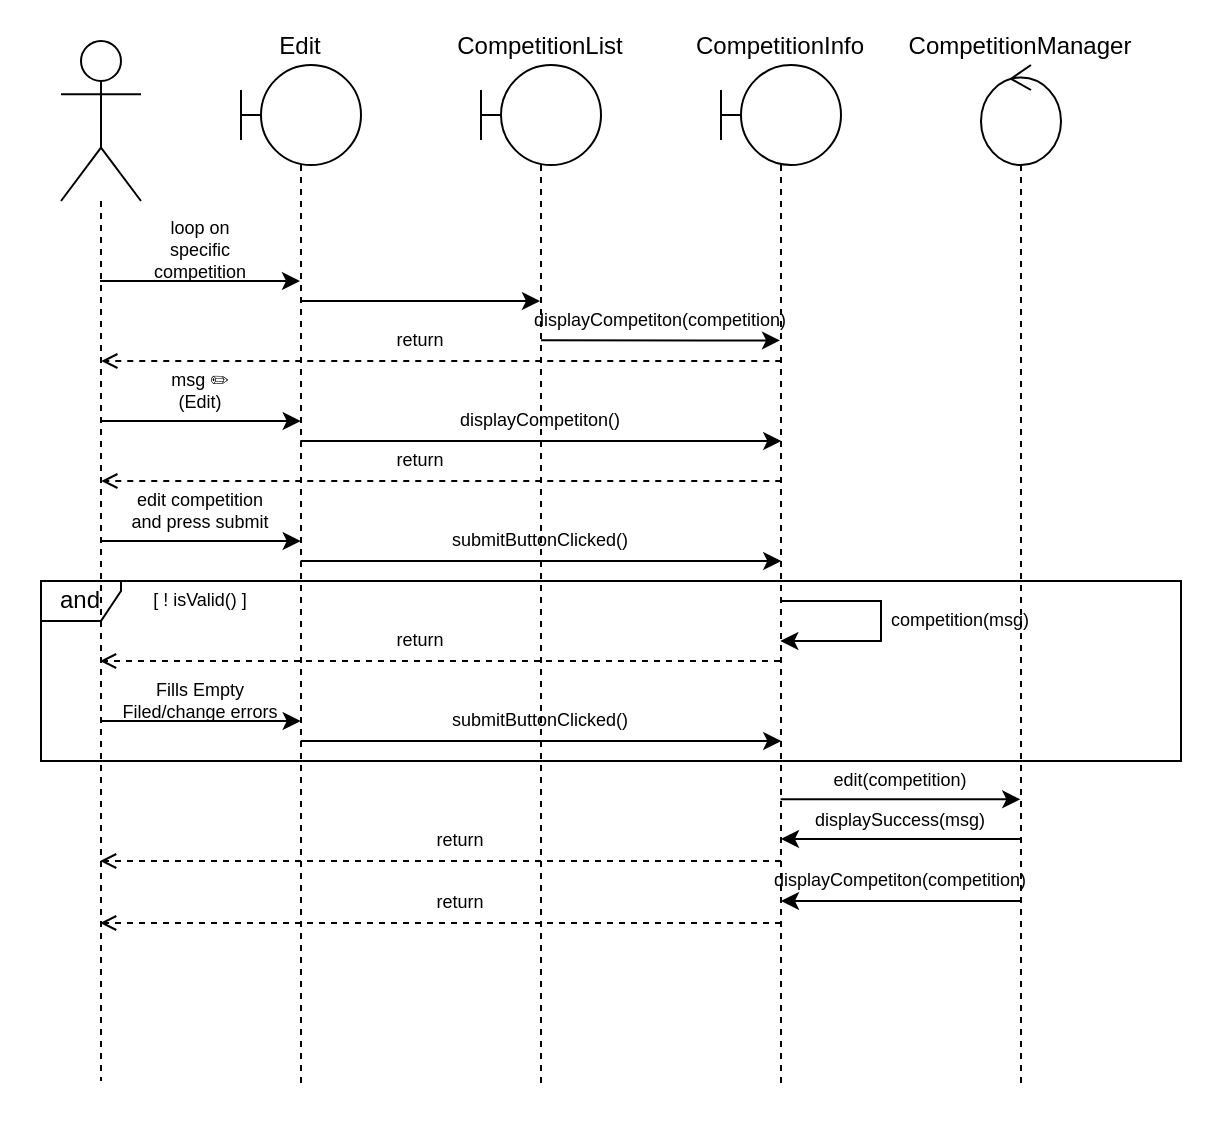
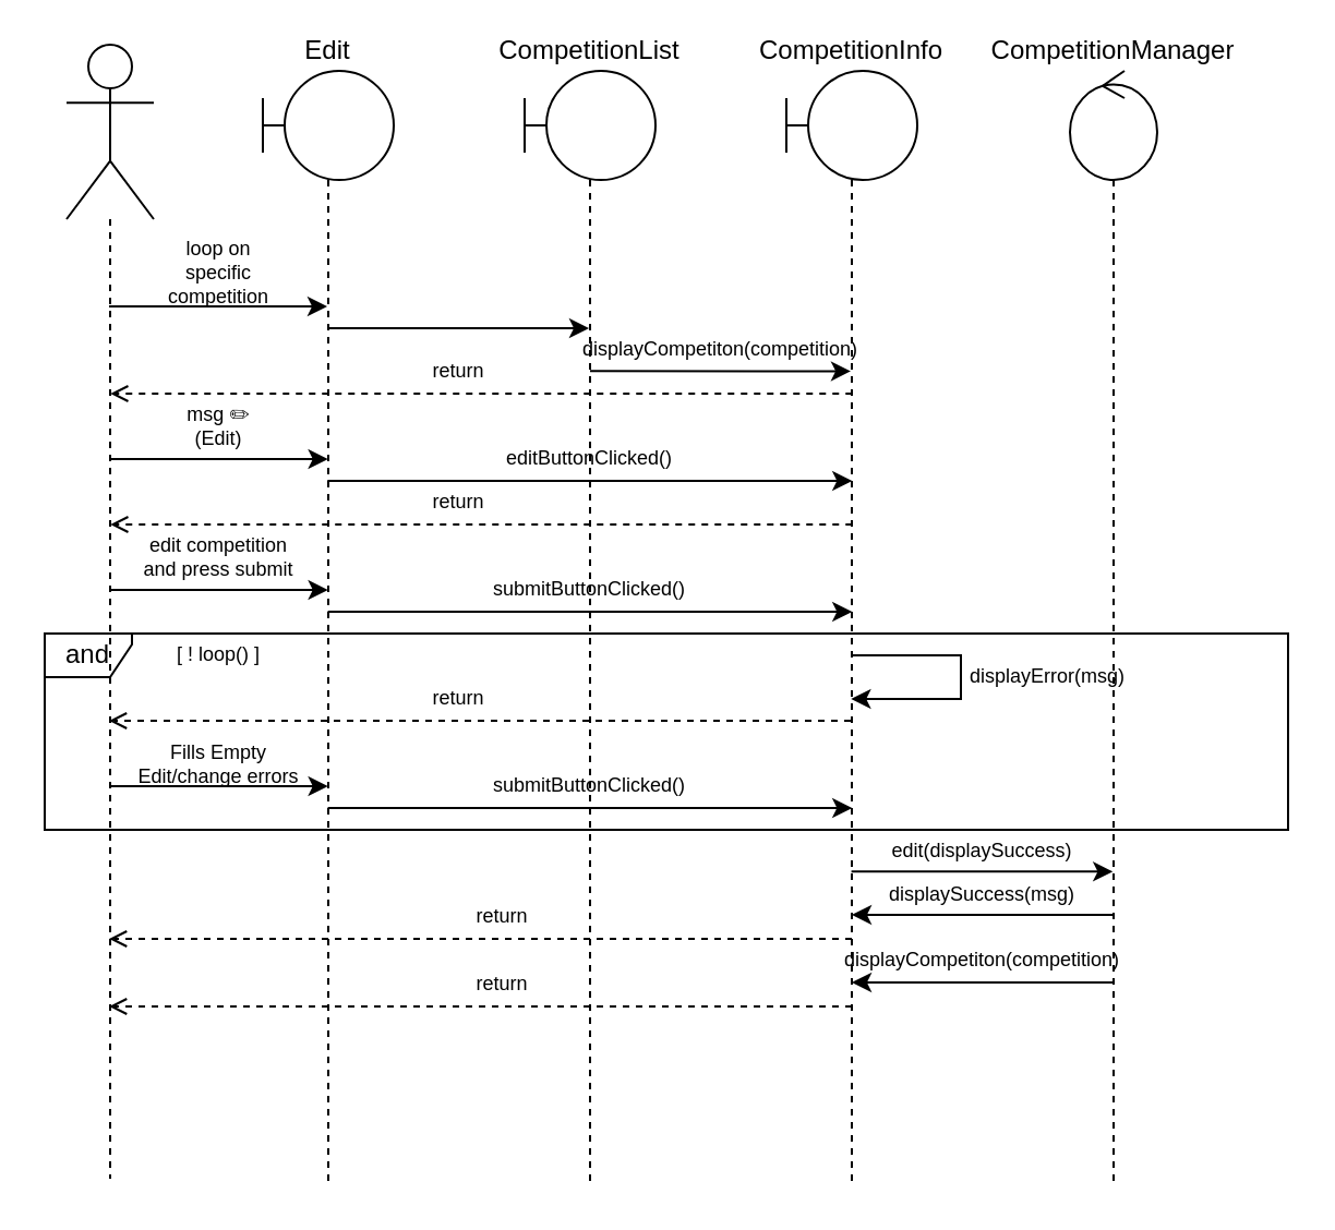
- <mxCell id="19" value="displayCompetiton()" style="text;html=1;strokeColor=none;fillColor=none;align=center;verticalAlign=middle;whiteSpace=wrap;rounded=0;fontSize=9;" vertex="1" parent="1"><mxGeometry x="225.13" y="200" width="90" height="20" as="geometry" /></mxCell>
+ <mxCell id="19" value="editButtonClicked()" style="text;html=1;strokeColor=none;fillColor=none;align=center;verticalAlign=middle;whiteSpace=wrap;rounded=0;fontSize=9;" vertex="1" parent="1"><mxGeometry x="225.13" y="200" width="90" height="20" as="geometry" /></mxCell>
- <mxCell id="22" value="[ ! isValid() ]" style="text;html=1;strokeColor=none;fillColor=none;align=center;verticalAlign=middle;whiteSpace=wrap;rounded=0;fontSize=9;" vertex="1" parent="1"><mxGeometry x="70" y="290" width="60" height="20" as="geometry" /></mxCell>
+ <mxCell id="22" value="[ ! loop() ]" style="text;html=1;strokeColor=none;fillColor=none;align=center;verticalAlign=middle;whiteSpace=wrap;rounded=0;fontSize=9;" vertex="1" parent="1"><mxGeometry x="70" y="290" width="60" height="20" as="geometry" /></mxCell>
- <mxCell id="24" value="competition(msg)" style="text;html=1;strokeColor=none;fillColor=none;align=center;verticalAlign=middle;whiteSpace=wrap;rounded=0;fontSize=9;" vertex="1" parent="1"><mxGeometry x="440" y="300" width="80" height="20" as="geometry" /></mxCell>
+ <mxCell id="24" value="displayError(msg)" style="text;html=1;strokeColor=none;fillColor=none;align=center;verticalAlign=middle;whiteSpace=wrap;rounded=0;fontSize=9;" vertex="1" parent="1"><mxGeometry x="440" y="300" width="80" height="20" as="geometry" /></mxCell>
- <mxCell id="27" value="Fills Empty Filed/change errors" style="text;html=1;strokeColor=none;fillColor=none;align=center;verticalAlign=middle;whiteSpace=wrap;rounded=0;fontSize=9;" vertex="1" parent="1"><mxGeometry x="60" y="340" width="80" height="20" as="geometry" /></mxCell>
+ <mxCell id="27" value="Fills Empty Edit/change errors" style="text;html=1;strokeColor=none;fillColor=none;align=center;verticalAlign=middle;whiteSpace=wrap;rounded=0;fontSize=9;" vertex="1" parent="1"><mxGeometry x="60" y="340" width="80" height="20" as="geometry" /></mxCell>
- <mxCell id="20" value="edit(competition)" style="text;html=1;strokeColor=none;fillColor=none;align=center;verticalAlign=middle;whiteSpace=wrap;rounded=0;fontSize=9;" vertex="1" parent="1"><mxGeometry x="390.13" y="380" width="120" height="20" as="geometry" /></mxCell>
+ <mxCell id="20" value="edit(displaySuccess)" style="text;html=1;strokeColor=none;fillColor=none;align=center;verticalAlign=middle;whiteSpace=wrap;rounded=0;fontSize=9;" vertex="1" parent="1"><mxGeometry x="390.13" y="380" width="120" height="20" as="geometry" /></mxCell>
